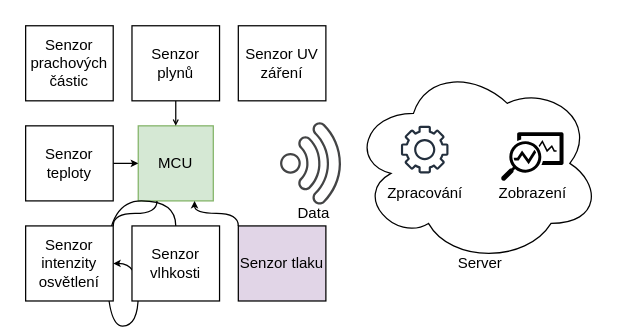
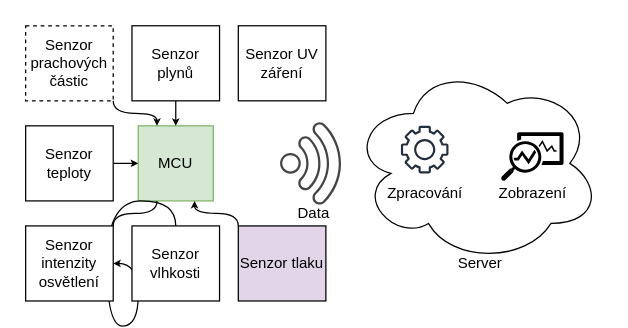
- <mxCell id="4" value="Senzor prachových částic" style="rounded=0;whiteSpace=wrap;html=1;" vertex="1" parent="1"><mxGeometry x="20" y="20" width="70" height="60" as="geometry" /></mxCell>
+ <mxCell id="4" value="Senzor prachových částic" style="rounded=0;whiteSpace=wrap;html=1;dashed=1;" vertex="1" parent="1"><mxGeometry x="20" y="20" width="70" height="60" as="geometry" /></mxCell>
+ <mxCell id="3" style="edgeStyle=orthogonalEdgeStyle;rounded=0;orthogonalLoop=1;jettySize=auto;html=1;exitX=1;exitY=1;exitDx=0;exitDy=0;entryX=0.25;entryY=0;entryDx=0;entryDy=0;curved=1;endArrow=classic;endFill=1;strokeWidth=1;endSize=3;" edge="1" parent="1" source="4" target="2"><mxGeometry relative="1" as="geometry"><Array as="points"><mxPoint x="90" y="90" /><mxPoint x="125" y="90" /></Array></mxGeometry></mxCell>
- <mxCell id="5" style="edgeStyle=orthogonalEdgeStyle;curved=1;rounded=0;orthogonalLoop=1;jettySize=auto;html=1;exitX=0.5;exitY=1;exitDx=0;exitDy=0;entryX=0.5;entryY=0;entryDx=0;entryDy=0;endArrow=open;endFill=1;endSize=3;" edge="1" parent="1" source="6" target="2"><mxGeometry relative="1" as="geometry" /></mxCell>
+ <mxCell id="5" style="edgeStyle=orthogonalEdgeStyle;curved=1;rounded=0;orthogonalLoop=1;jettySize=auto;html=1;exitX=0.5;exitY=1;exitDx=0;exitDy=0;entryX=0.5;entryY=0;entryDx=0;entryDy=0;endArrow=classic;endFill=1;endSize=3;" edge="1" parent="1" source="6" target="2"><mxGeometry relative="1" as="geometry" /></mxCell>
